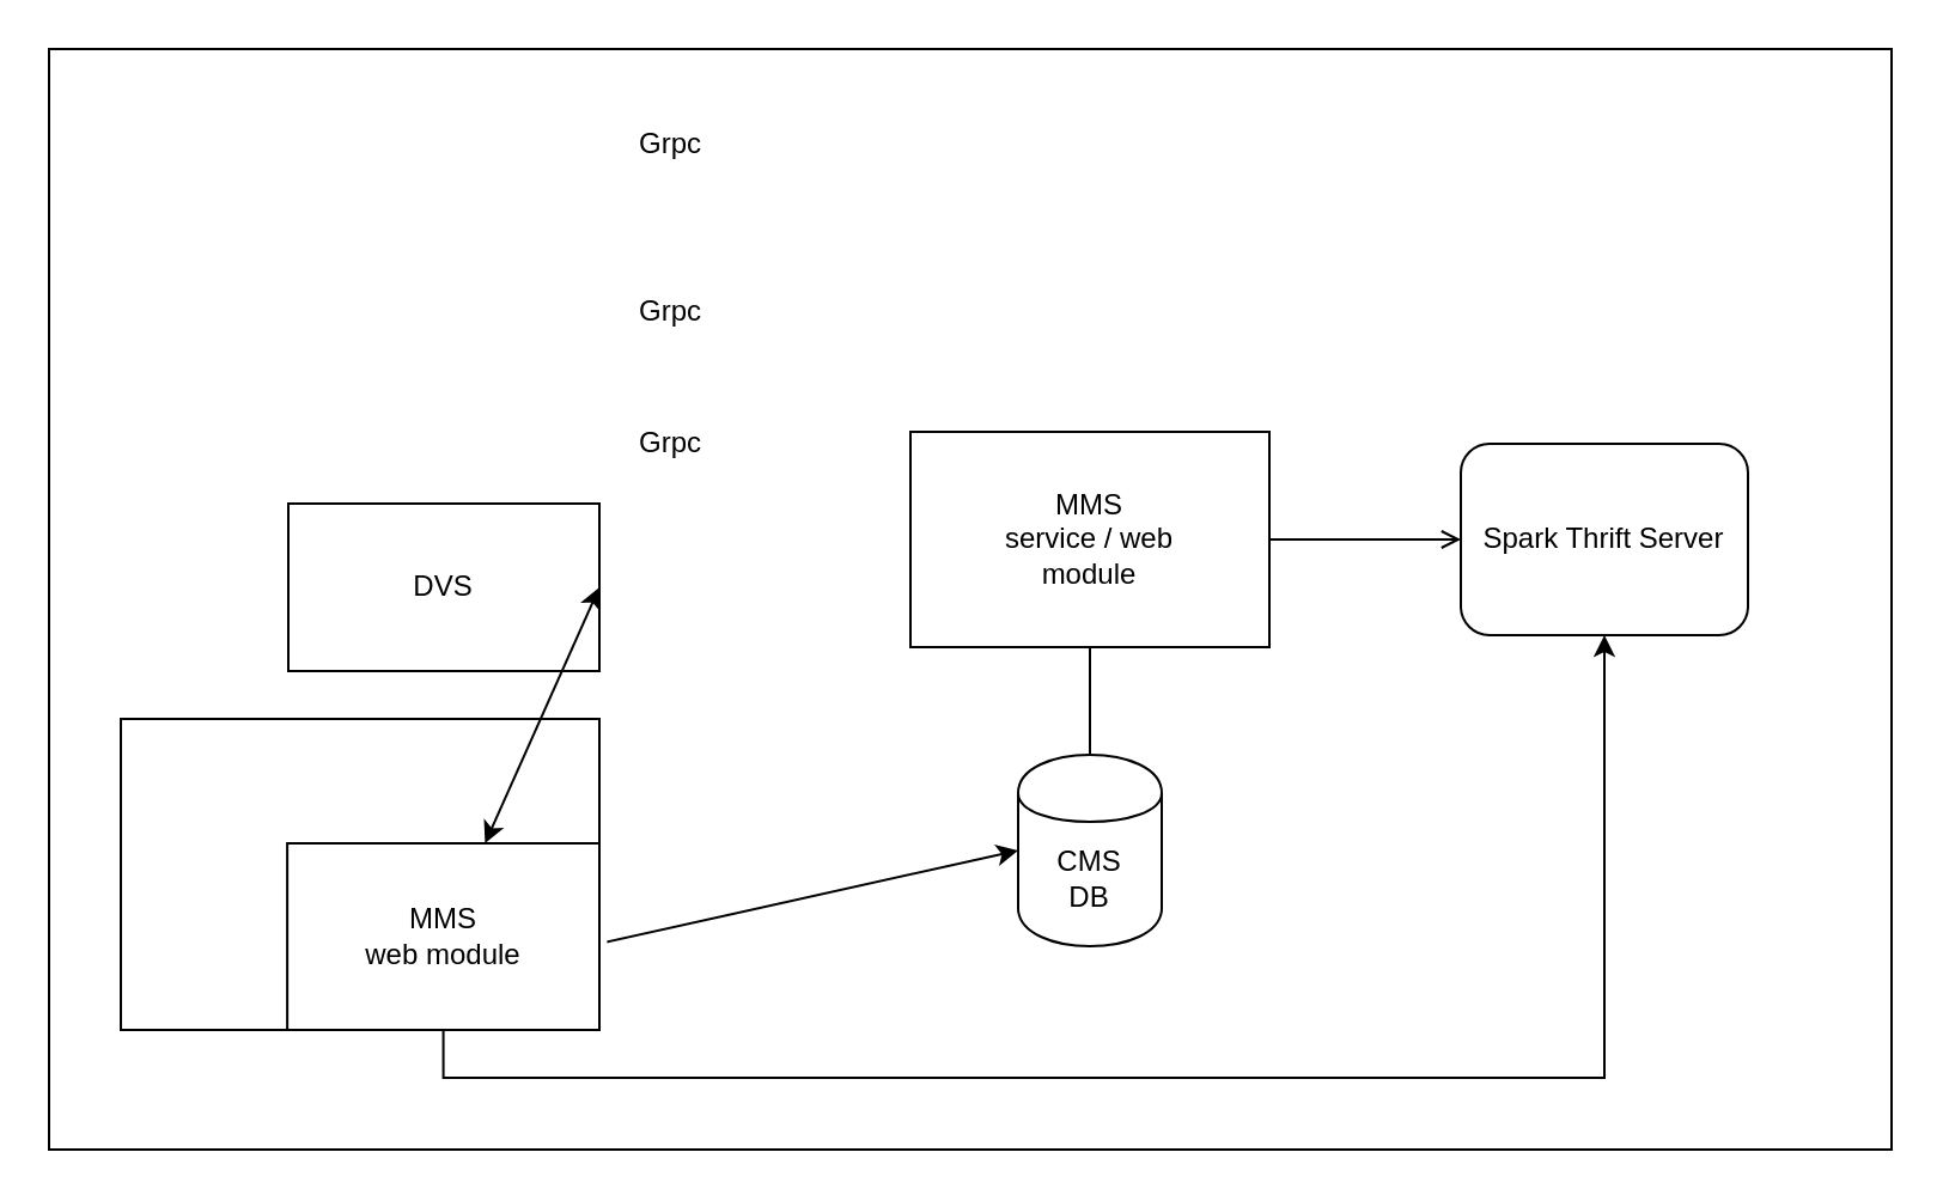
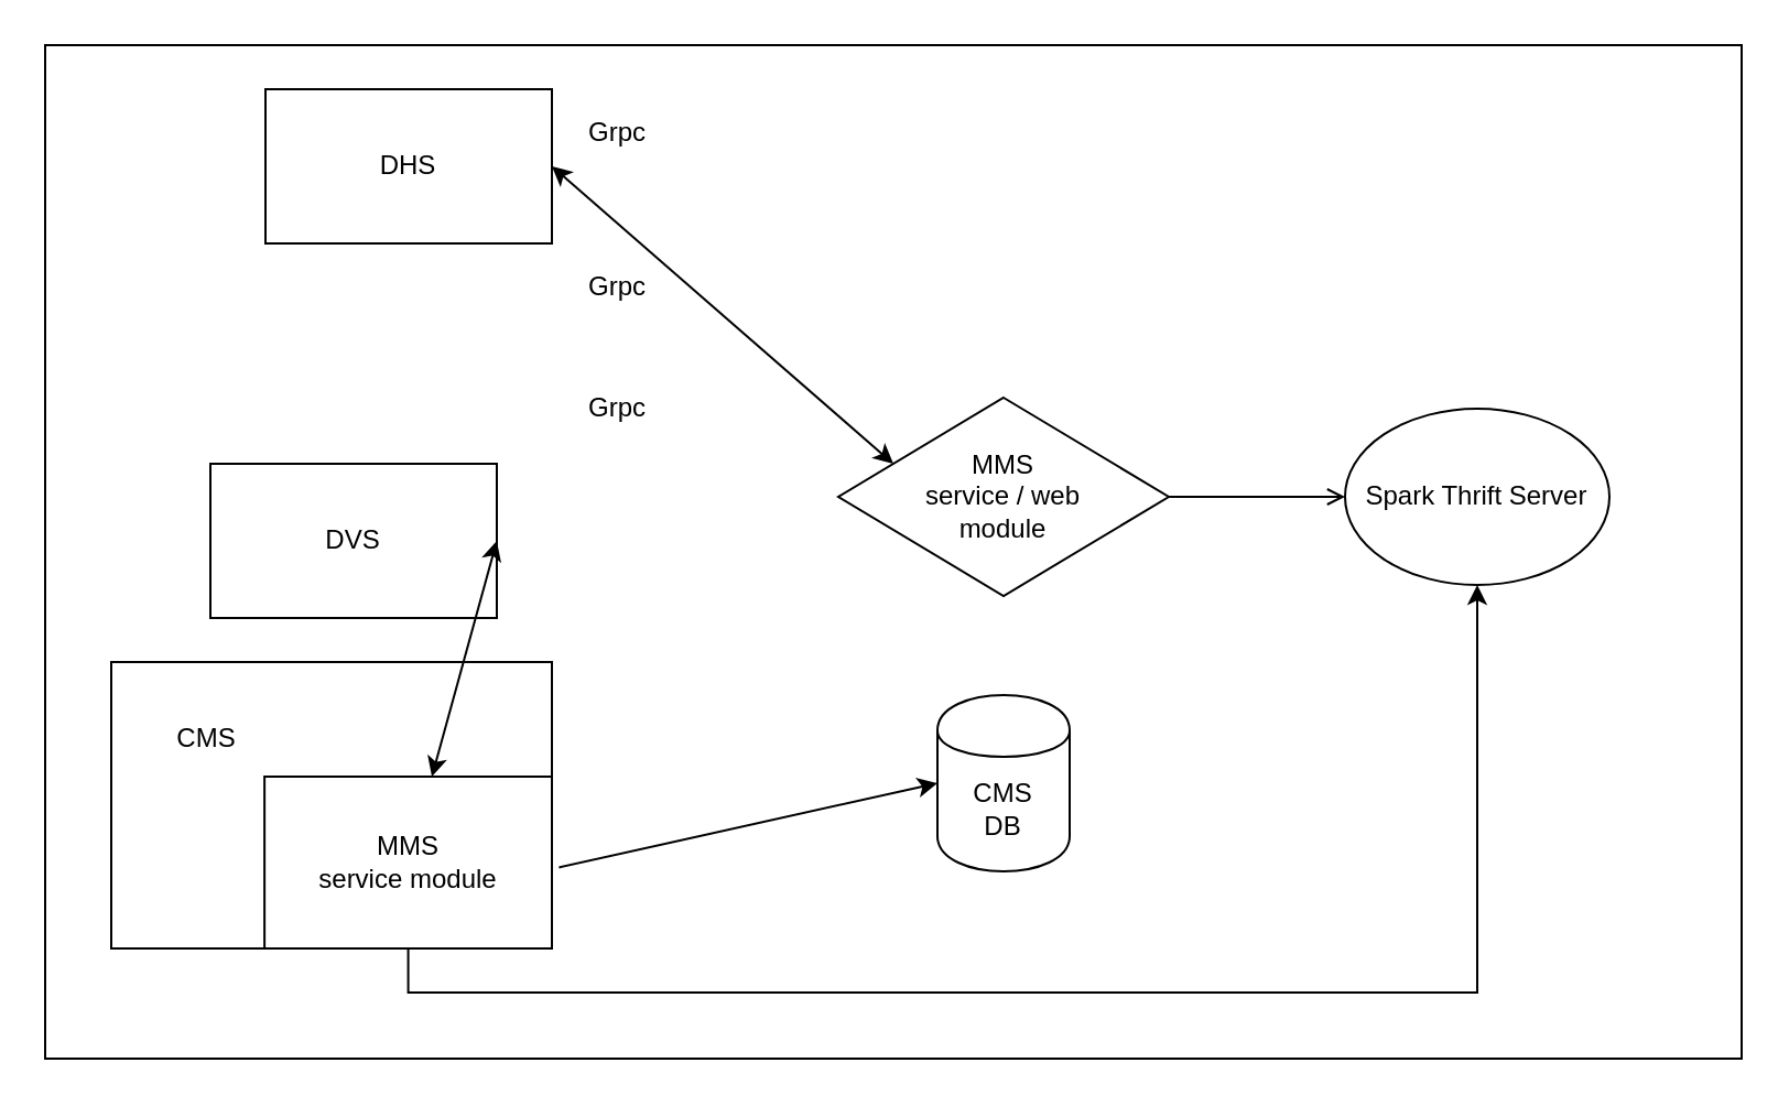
+ <mxCell id="12" value="DHS" style="rounded=0;whiteSpace=wrap;html=1;" vertex="1" parent="3"><mxGeometry x="70" width="130" height="70" as="geometry" /></mxCell>
+ <mxCell id="14" value="" style="endArrow=classic;startArrow=classic;html=1;exitX=1;exitY=0.5;exitDx=0;exitDy=0;entryX=0;entryY=0.25;entryDx=0;entryDy=0;" edge="1" parent="3" source="12" target="4"><mxGeometry width="50" height="50" relative="1" as="geometry"><mxPoint x="230" y="260" as="sourcePoint" /><mxPoint x="280" y="210" as="targetPoint" /></mxGeometry></mxCell>
- <mxCell id="4" value="MMS&lt;br&gt;service / web&lt;br&gt;module" style="rounded=0;whiteSpace=wrap;html=1;" vertex="1" parent="3"><mxGeometry x="330" y="140" width="150" height="90" as="geometry" /></mxCell>
+ <mxCell id="4" value="MMS&lt;br&gt;service / web&lt;br&gt;module" style="rhombus;whiteSpace=wrap;html=1;" vertex="1" parent="3"><mxGeometry x="330" y="140" width="150" height="90" as="geometry" /></mxCell>
- <mxCell id="19" value="Spark Thrift Server" style="whiteSpace=wrap;html=1;strokeColor=#000000;strokeWidth=1;rounded=1;" vertex="1" parent="3"><mxGeometry x="560" y="145" width="120" height="80" as="geometry" /></mxCell>
+ <mxCell id="19" value="Spark Thrift Server" style="ellipse;whiteSpace=wrap;html=1;strokeColor=#000000;strokeWidth=1;" vertex="1" parent="3"><mxGeometry x="560" y="145" width="120" height="80" as="geometry" /></mxCell>
- <mxCell id="13" value="DVS" style="rounded=0;whiteSpace=wrap;html=1;" vertex="1" parent="3"><mxGeometry x="70" y="170" width="130" height="70" as="geometry" /></mxCell>
+ <mxCell id="13" value="DVS" style="rounded=0;whiteSpace=wrap;html=1;" vertex="1" parent="3"><mxGeometry x="45" y="170" width="130" height="70" as="geometry" /></mxCell>
- <mxCell id="6" style="edgeStyle=orthogonalEdgeStyle;rounded=0;orthogonalLoop=1;jettySize=auto;html=1;exitX=0.5;exitY=1;exitDx=0;exitDy=0;entryX=0.5;entryY=0;entryDx=0;entryDy=0;endArrow=none;endFill=0;" edge="1" parent="3" source="4" target="5"><mxGeometry relative="1" as="geometry" /></mxCell>
+ <mxCell id="11" value="CMS" style="text;html=1;strokeColor=none;fillColor=none;align=center;verticalAlign=middle;whiteSpace=wrap;rounded=0;" vertex="1" parent="8"><mxGeometry x="26.087" y="26" width="34.783" height="17.333" as="geometry" /></mxCell>
- <mxCell id="10" value="MMS&lt;br&gt;web module" style="rounded=0;whiteSpace=wrap;html=1;" vertex="1" parent="8"><mxGeometry x="69.565" y="52" width="130.435" height="78" as="geometry" /></mxCell>
+ <mxCell id="10" value="MMS&lt;br&gt;service module" style="rounded=0;whiteSpace=wrap;html=1;" vertex="1" parent="8"><mxGeometry x="69.565" y="52" width="130.435" height="78" as="geometry" /></mxCell>
